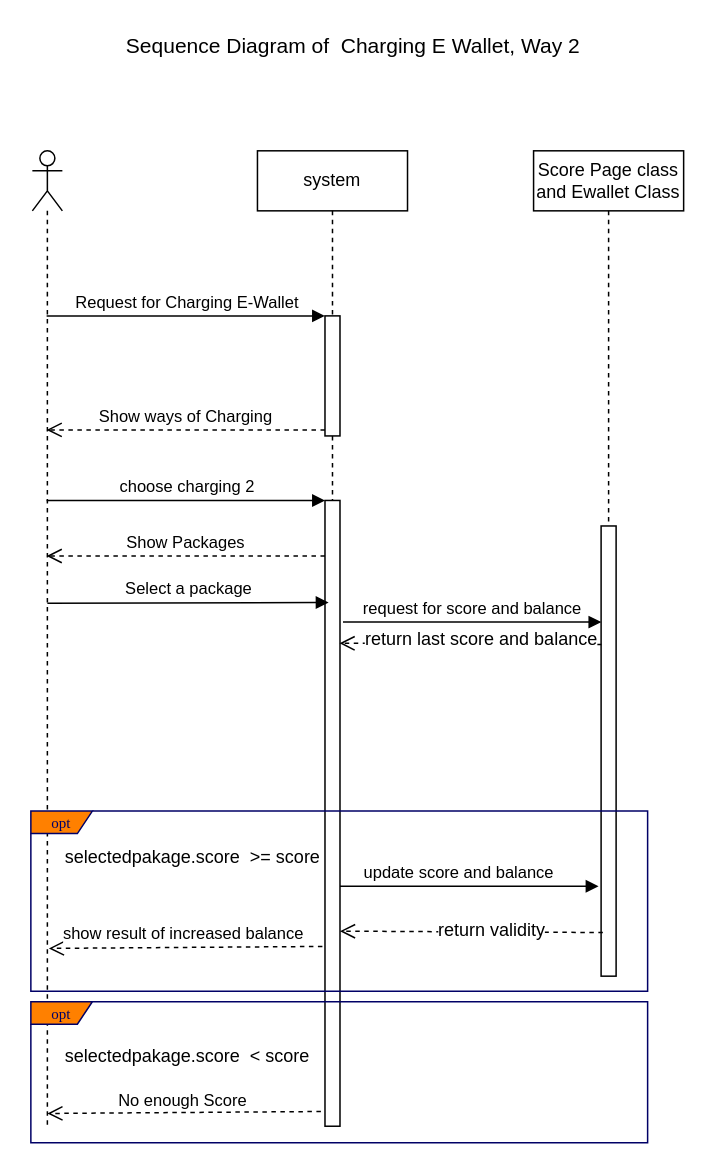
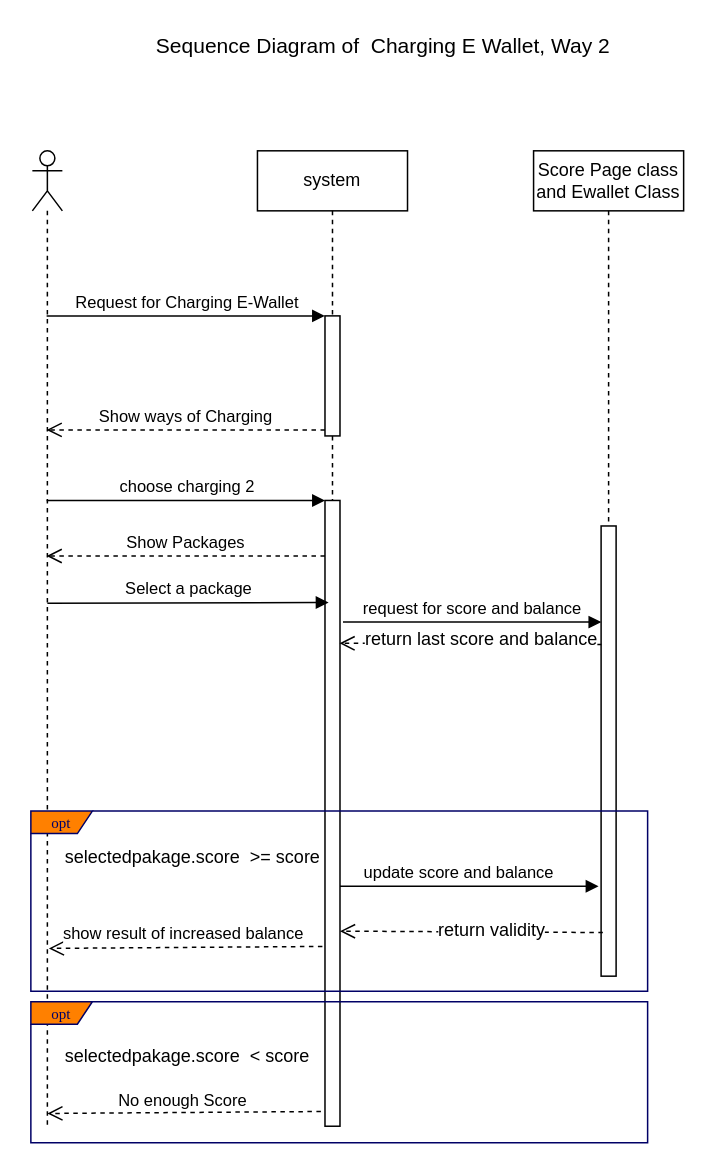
- <mxCell id="13" value="&lt;font style=&quot;font-size: 14px&quot;&gt;Sequence Diagram of &amp;nbsp;Charging E Wallet, Way 2&lt;/font&gt;" style="text;html=1;strokeColor=none;fillColor=none;align=center;verticalAlign=middle;whiteSpace=wrap;rounded=0;" parent="1" vertex="1"><mxGeometry x="60" y="20" width="350" height="20" as="geometry" /></mxCell>
+ <mxCell id="13" value="&lt;font style=&quot;font-size: 14px&quot;&gt;Sequence Diagram of &amp;nbsp;Charging E Wallet, Way 2&lt;/font&gt;" style="text;html=1;strokeColor=none;fillColor=none;align=center;verticalAlign=middle;whiteSpace=wrap;rounded=0;" parent="1" vertex="1"><mxGeometry x="80" y="20" width="350" height="20" as="geometry" /></mxCell>
